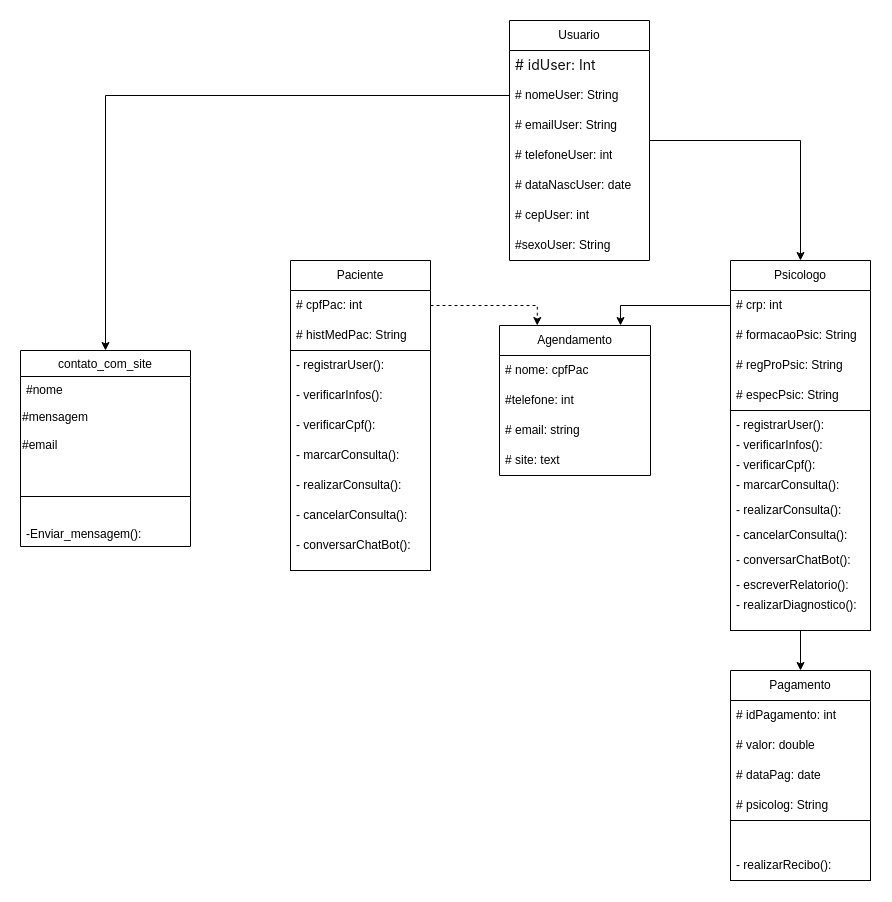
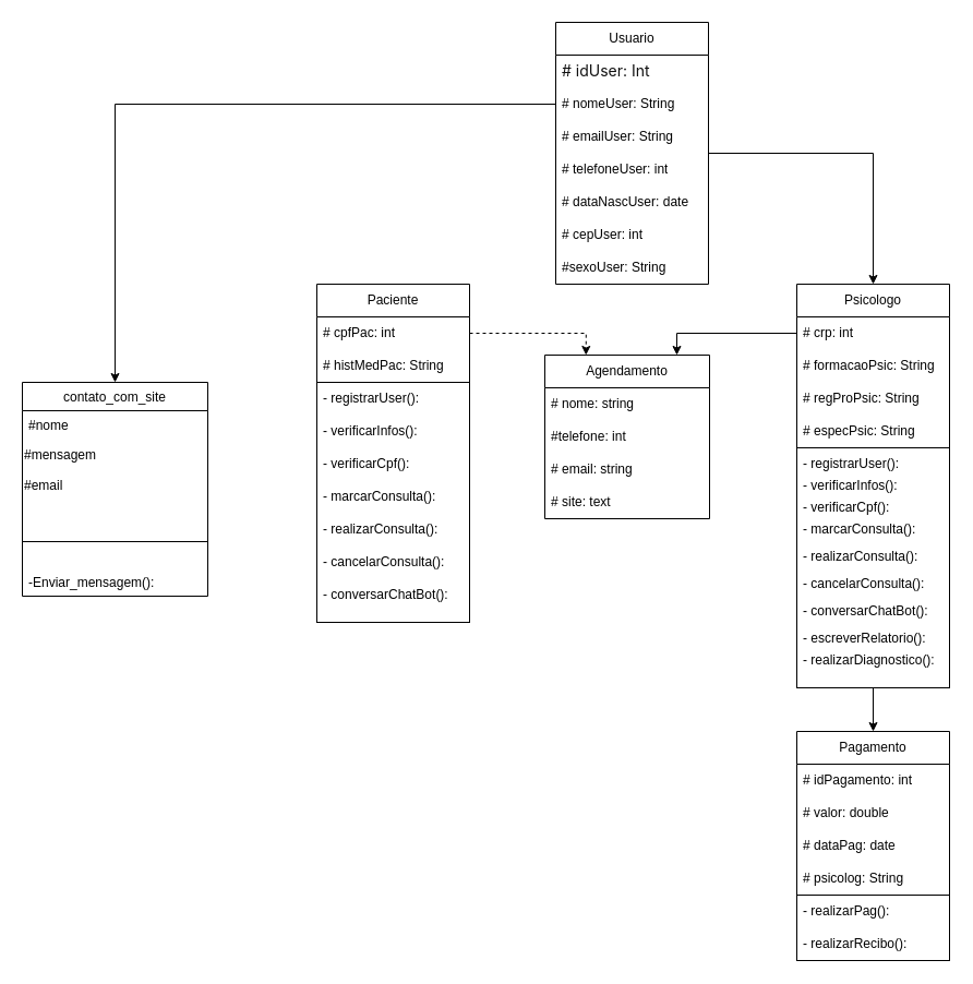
- <mxCell id="47" value="# nome: cpfPac" style="text;strokeColor=none;fillColor=none;align=left;verticalAlign=middle;spacingLeft=4;spacingRight=4;overflow=hidden;points=[[0,0.5],[1,0.5]];portConstraint=eastwest;rotatable=0;whiteSpace=wrap;html=1;" parent="46" vertex="1"><mxGeometry y="30" width="151" height="30" as="geometry" /></mxCell>
+ <mxCell id="47" value="# nome: string" style="text;strokeColor=none;fillColor=none;align=left;verticalAlign=middle;spacingLeft=4;spacingRight=4;overflow=hidden;points=[[0,0.5],[1,0.5]];portConstraint=eastwest;rotatable=0;whiteSpace=wrap;html=1;" parent="46" vertex="1"><mxGeometry y="30" width="151" height="30" as="geometry" /></mxCell>
+ <mxCell id="44" value="- realizarPag():" style="text;strokeColor=none;fillColor=none;align=left;verticalAlign=middle;spacingLeft=4;spacingRight=4;overflow=hidden;points=[[0,0.5],[1,0.5]];portConstraint=eastwest;rotatable=0;whiteSpace=wrap;html=1;" parent="1" vertex="1"><mxGeometry x="730" y="820" width="140" height="30" as="geometry" /></mxCell>
